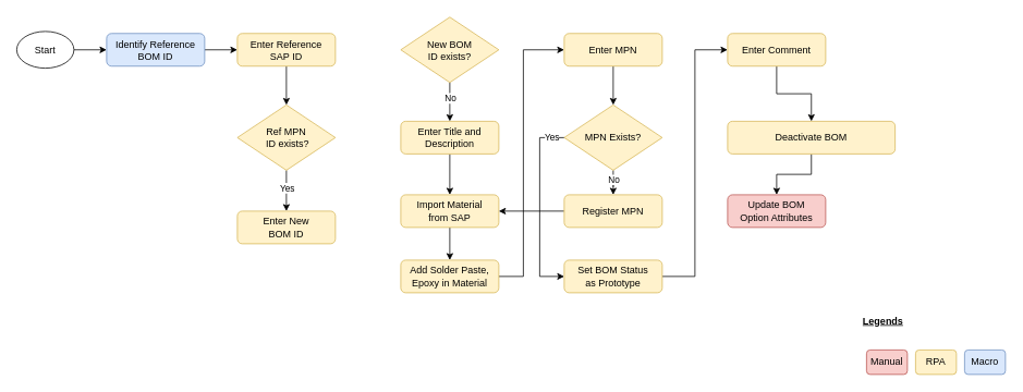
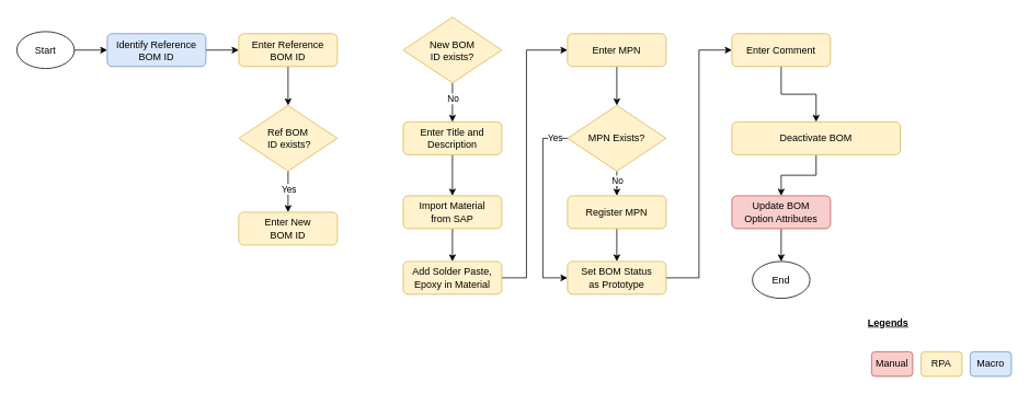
- <mxCell id="8" value="Enter Reference &lt;br&gt;SAP ID" style="rounded=1;whiteSpace=wrap;html=1;fontSize=12;glass=0;strokeWidth=1;shadow=0;fillColor=#fff2cc;strokeColor=#d6b656;" vertex="1" parent="1"><mxGeometry x="290" y="40.5" width="120" height="40" as="geometry" /></mxCell>
+ <mxCell id="8" value="Enter Reference &lt;br&gt;BOM ID" style="rounded=1;whiteSpace=wrap;html=1;fontSize=12;glass=0;strokeWidth=1;shadow=0;fillColor=#fff2cc;strokeColor=#d6b656;" vertex="1" parent="1"><mxGeometry x="290" y="40.5" width="120" height="40" as="geometry" /></mxCell>
- <mxCell id="6" value="Ref MPN&lt;br&gt;&amp;nbsp;ID exists?" style="rhombus;whiteSpace=wrap;html=1;fillColor=#fff2cc;strokeColor=#d6b656;" vertex="1" parent="1"><mxGeometry x="290" y="128" width="120" height="80" as="geometry" /></mxCell>
+ <mxCell id="6" value="Ref BOM&lt;br&gt;&amp;nbsp;ID exists?" style="rhombus;whiteSpace=wrap;html=1;fillColor=#fff2cc;strokeColor=#d6b656;" vertex="1" parent="1"><mxGeometry x="290" y="128" width="120" height="80" as="geometry" /></mxCell>
- <mxCell id="28" value="" style="edgeStyle=orthogonalEdgeStyle;rounded=0;orthogonalLoop=1;jettySize=auto;html=1;" edge="1" parent="1" source="29" target="18"><mxGeometry relative="1" as="geometry" /></mxCell>
+ <mxCell id="28" value="" style="edgeStyle=orthogonalEdgeStyle;rounded=0;orthogonalLoop=1;jettySize=auto;html=1;" edge="1" parent="1" source="29" target="31"><mxGeometry relative="1" as="geometry" /></mxCell>
+ <mxCell id="37" value="" style="edgeStyle=orthogonalEdgeStyle;rounded=0;orthogonalLoop=1;jettySize=auto;html=1;" edge="1" parent="1" source="38" target="36"><mxGeometry relative="1" as="geometry" /></mxCell>
+ <mxCell id="36" value="End" style="ellipse;whiteSpace=wrap;html=1;" vertex="1" parent="1"><mxGeometry x="915" y="318" width="70" height="45" as="geometry" /></mxCell>
